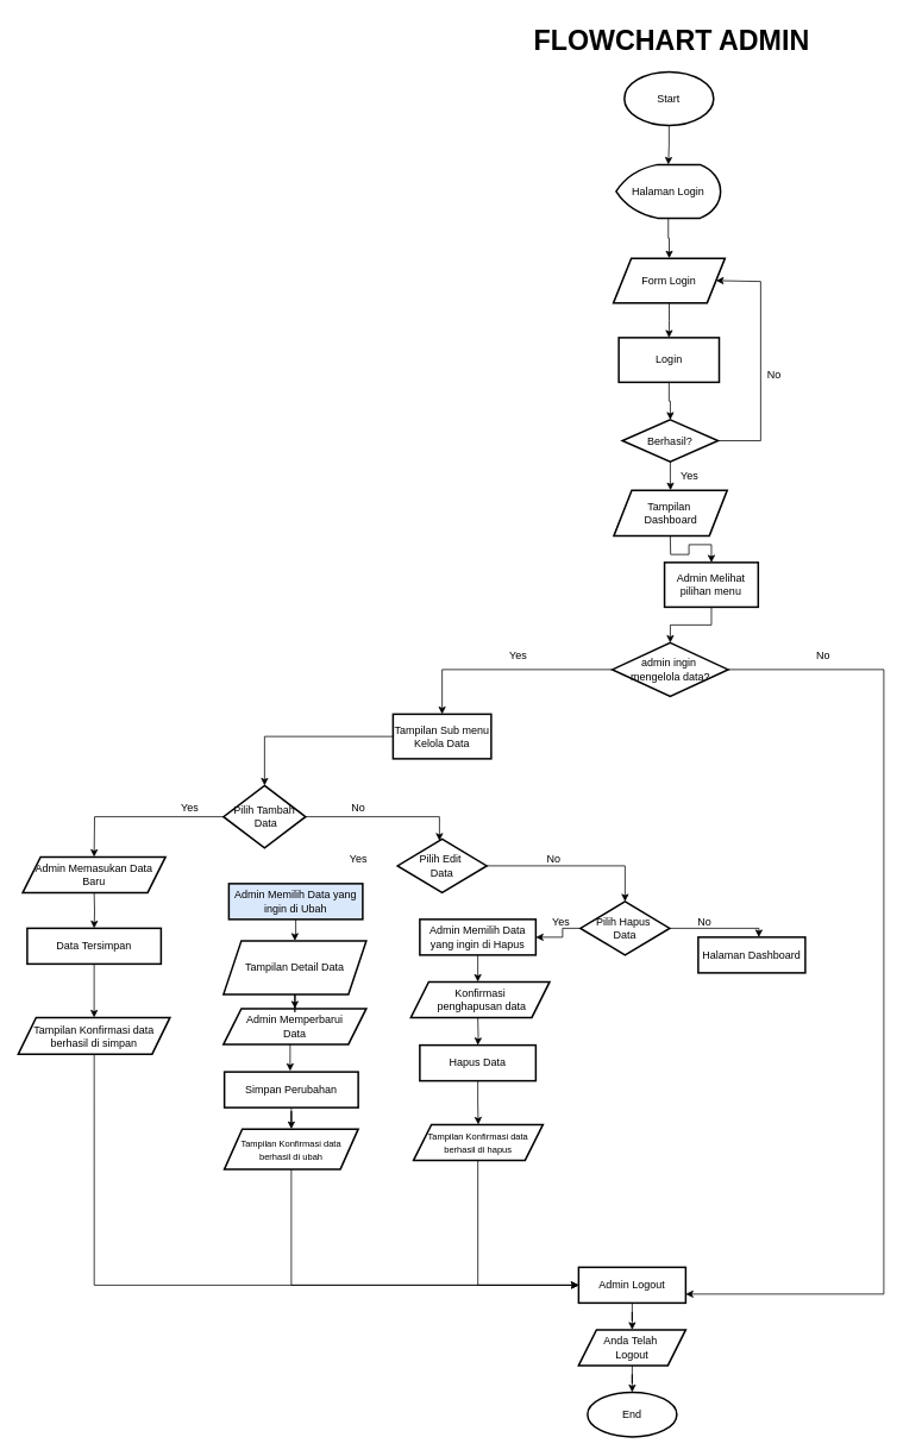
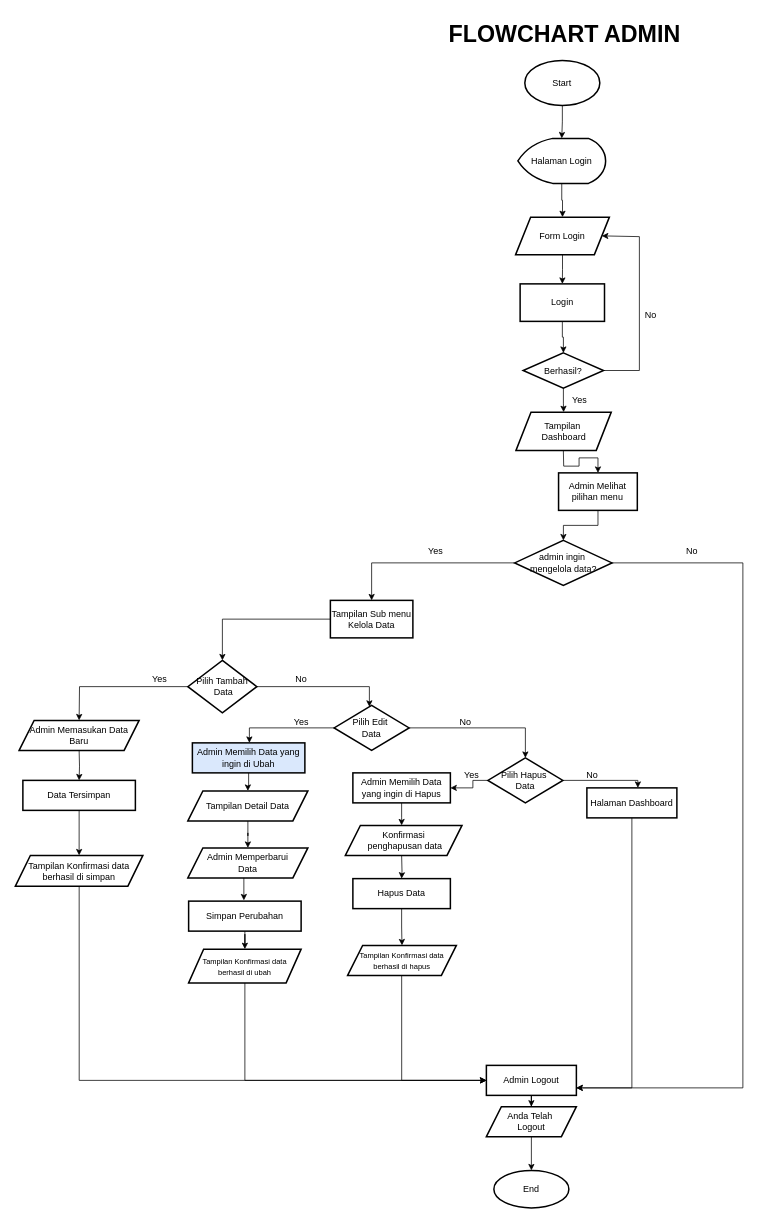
+ <mxCell id="30" value="" style="edgeStyle=orthogonalEdgeStyle;rounded=0;orthogonalLoop=1;jettySize=auto;html=1;" edge="1" parent="1" source="32" target="34"><mxGeometry relative="1" as="geometry"><mxPoint x="312" y="970" as="targetPoint" /><Array as="points"><mxPoint x="332" y="970" /></Array></mxGeometry></mxCell>
- <mxCell id="71" value="Tampilan Detail Data" style="shape=parallelogram;perimeter=parallelogramPerimeter;whiteSpace=wrap;html=1;fixedSize=1;strokeWidth=2;" vertex="1" parent="1"><mxGeometry x="250" y="1054" width="160" height="60" as="geometry" /></mxCell>
+ <mxCell id="71" value="Tampilan Detail Data" style="shape=parallelogram;perimeter=parallelogramPerimeter;whiteSpace=wrap;html=1;fixedSize=1;strokeWidth=2;" vertex="1" parent="1"><mxGeometry x="250" y="1054" width="160" height="40" as="geometry" /></mxCell>
+ <mxCell id="53" value="" style="edgeStyle=orthogonalEdgeStyle;rounded=0;orthogonalLoop=1;jettySize=auto;html=1;entryX=1;entryY=0.75;entryDx=0;entryDy=0;" edge="1" parent="1" source="54" target="57"><mxGeometry relative="1" as="geometry"><mxPoint x="842" y="1160" as="targetPoint" /><Array as="points"><mxPoint x="842" y="1450" /></Array></mxGeometry></mxCell>
- <mxCell id="61" value="Anda Telah&amp;nbsp;&lt;div&gt;Logout&lt;/div&gt;" style="shape=parallelogram;perimeter=parallelogramPerimeter;whiteSpace=wrap;html=1;fixedSize=1;strokeWidth=2;" vertex="1" parent="1"><mxGeometry x="648" y="1490" width="120" height="40" as="geometry" /></mxCell>
+ <mxCell id="61" value="Anda Telah&amp;nbsp;&lt;div&gt;Logout&lt;/div&gt;" style="shape=parallelogram;perimeter=parallelogramPerimeter;whiteSpace=wrap;html=1;fixedSize=1;strokeWidth=2;" vertex="1" parent="1"><mxGeometry x="648" y="1475" width="120" height="40" as="geometry" /></mxCell>
